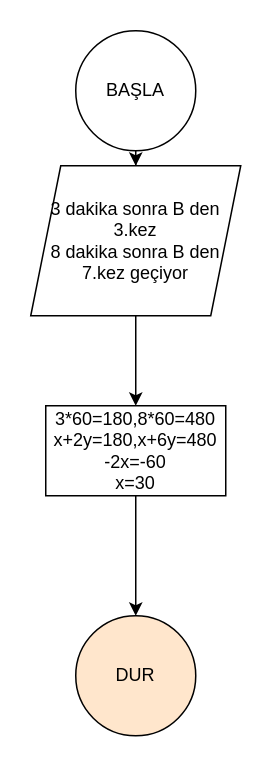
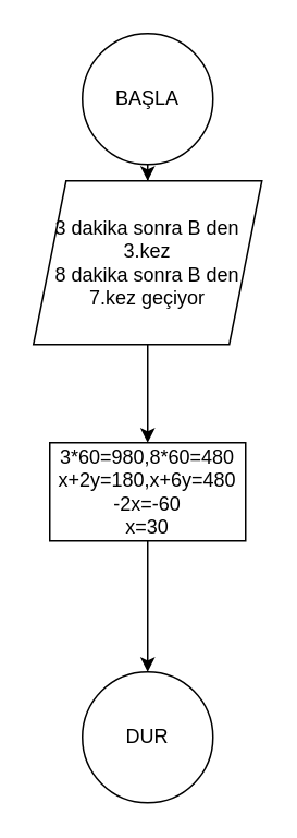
- <mxCell id="8" value="3*60=180,8*60=480&lt;br&gt;x+2y=180,x+6y=480&lt;br&gt;-2x=-60&lt;br&gt;x=30" style="rounded=0;whiteSpace=wrap;html=1;" vertex="1" parent="1"><mxGeometry x="30" y="270" width="120" height="60" as="geometry" /></mxCell>
+ <mxCell id="8" value="3*60=980,8*60=480&lt;br&gt;x+2y=180,x+6y=480&lt;br&gt;-2x=-60&lt;br&gt;x=30" style="rounded=0;whiteSpace=wrap;html=1;" vertex="1" parent="1"><mxGeometry x="30" y="270" width="120" height="60" as="geometry" /></mxCell>
- <mxCell id="2" value="DUR" style="ellipse;whiteSpace=wrap;html=1;aspect=fixed;fillColor=#ffe6cc;" vertex="1" parent="1"><mxGeometry x="50" y="410" width="80" height="80" as="geometry" /></mxCell>
+ <mxCell id="2" value="DUR" style="ellipse;whiteSpace=wrap;html=1;aspect=fixed;" vertex="1" parent="1"><mxGeometry x="50" y="410" width="80" height="80" as="geometry" /></mxCell>
